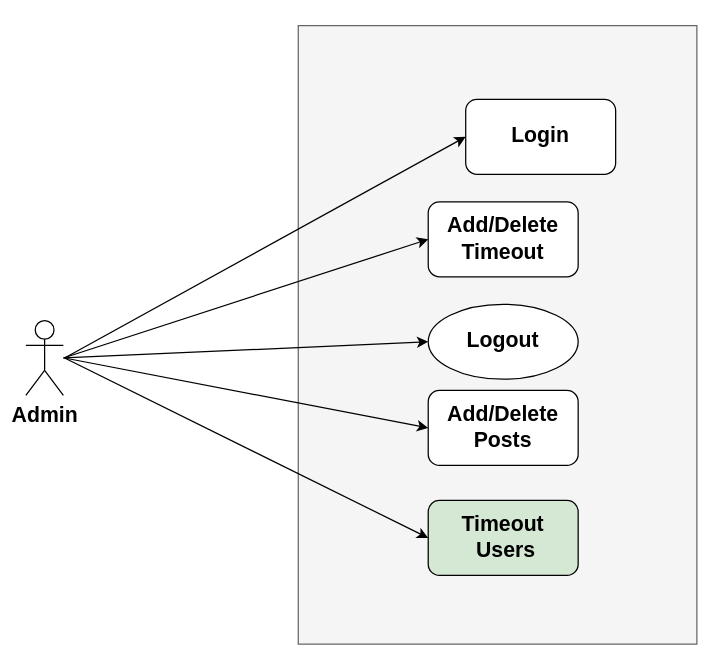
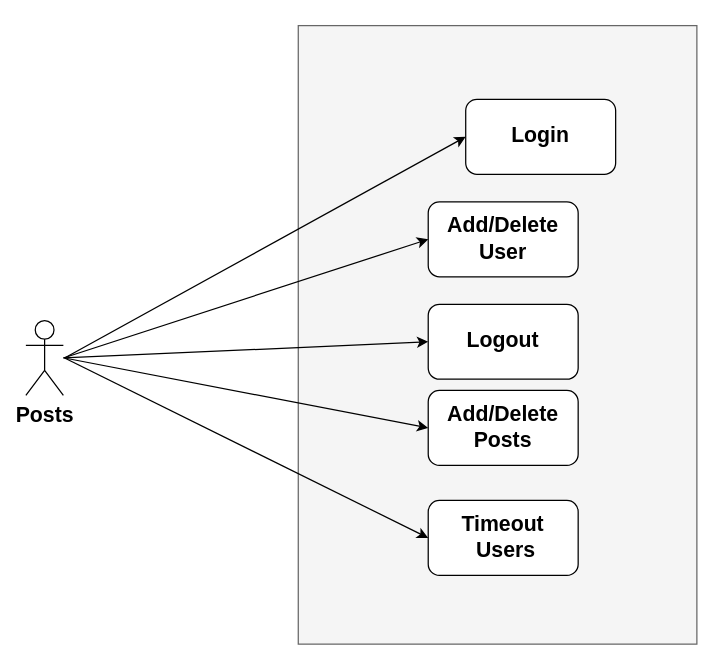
- <mxCell id="5" value="Add/Delete&lt;br style=&quot;font-size: 17px;&quot;&gt;Timeout" style="rounded=1;whiteSpace=wrap;html=1;fontSize=17;fontStyle=1" parent="1" vertex="1"><mxGeometry x="342" y="161" width="120" height="60" as="geometry" /></mxCell>
+ <mxCell id="5" value="Add/Delete&lt;br style=&quot;font-size: 17px;&quot;&gt;User" style="rounded=1;whiteSpace=wrap;html=1;fontSize=17;fontStyle=1" parent="1" vertex="1"><mxGeometry x="342" y="161" width="120" height="60" as="geometry" /></mxCell>
- <mxCell id="6" value="Logout" style="ellipse;whiteSpace=wrap;html=1;fontSize=17;fontStyle=1;" parent="1" vertex="1"><mxGeometry x="342" y="243" width="120" height="60" as="geometry" /></mxCell>
+ <mxCell id="6" value="Logout" style="rounded=1;whiteSpace=wrap;html=1;fontSize=17;fontStyle=1" parent="1" vertex="1"><mxGeometry x="342" y="243" width="120" height="60" as="geometry" /></mxCell>
- <mxCell id="2" value="Admin" style="shape=umlActor;verticalLabelPosition=bottom;verticalAlign=top;html=1;outlineConnect=0;fontSize=17;fontStyle=1" parent="1" vertex="1"><mxGeometry x="20" y="256" width="30" height="60" as="geometry" /></mxCell>
+ <mxCell id="2" value="Posts" style="shape=umlActor;verticalLabelPosition=bottom;verticalAlign=top;html=1;outlineConnect=0;fontSize=17;fontStyle=1" parent="1" vertex="1"><mxGeometry x="20" y="256" width="30" height="60" as="geometry" /></mxCell>
- <mxCell id="8" value="Timeout&lt;br style=&quot;font-size: 17px;&quot;&gt;&amp;nbsp;Users" style="rounded=1;whiteSpace=wrap;html=1;fontSize=17;fontStyle=1;fillColor=#d5e8d4;" parent="1" vertex="1"><mxGeometry x="342" y="400" width="120" height="60" as="geometry" /></mxCell>
+ <mxCell id="8" value="Timeout&lt;br style=&quot;font-size: 17px;&quot;&gt;&amp;nbsp;Users" style="rounded=1;whiteSpace=wrap;html=1;fontSize=17;fontStyle=1" parent="1" vertex="1"><mxGeometry x="342" y="400" width="120" height="60" as="geometry" /></mxCell>
